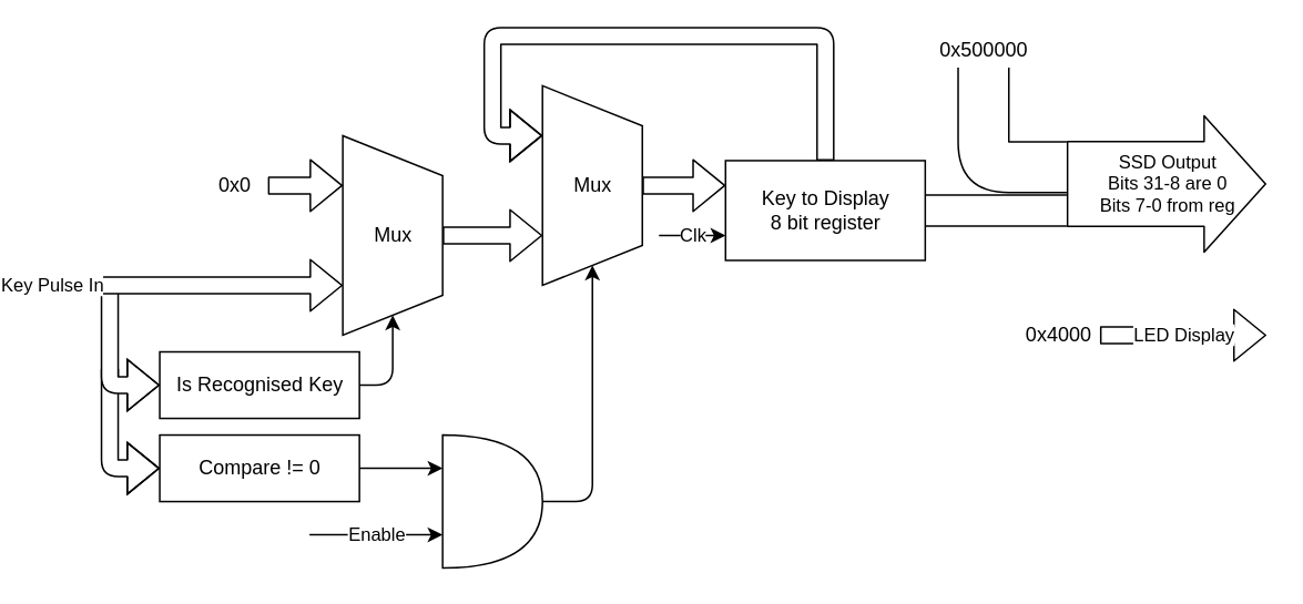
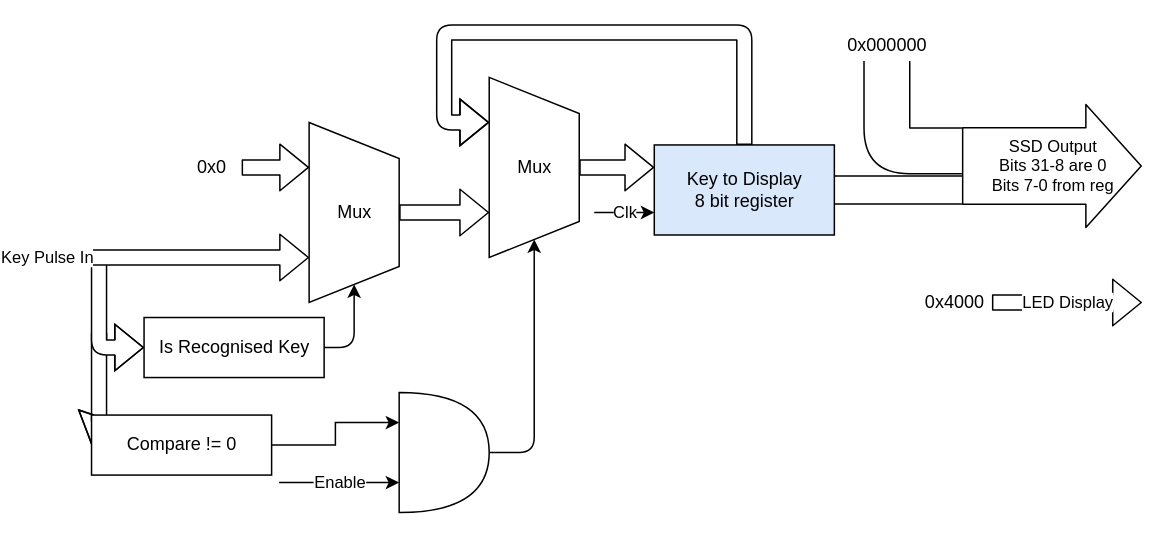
- <mxCell id="28" value="0x500000&lt;br&gt;" parent="1" vertex="1" style="text;html=1;strokeColor=none;fillColor=none;align=center;verticalAlign=middle;whiteSpace=wrap;rounded=0;"><mxGeometry as="geometry" height="20" width="40" y="20" x="545.5" /></mxCell>
+ <mxCell id="28" value="0x000000&lt;br&gt;" parent="1" vertex="1" style="text;html=1;strokeColor=none;fillColor=none;align=center;verticalAlign=middle;whiteSpace=wrap;rounded=0;"><mxGeometry as="geometry" height="20" width="40" y="20" x="545.5" /></mxCell>
- <mxCell id="11" value="Key to Display&lt;br&gt;8 bit register&lt;br&gt;" parent="5" vertex="1" style="rounded=0;whiteSpace=wrap;html=1;"><mxGeometry as="geometry" height="60" width="120" y="75" x="390" /></mxCell>
+ <mxCell id="11" value="Key to Display&lt;br&gt;8 bit register&lt;br&gt;" parent="5" vertex="1" style="rounded=0;whiteSpace=wrap;html=1;fillColor=#dae8fc;"><mxGeometry as="geometry" height="60" width="120" y="75" x="390" /></mxCell>
- <mxCell id="19" value="Compare != 0" parent="5" vertex="1" style="rounded=0;whiteSpace=wrap;html=1;"><mxGeometry as="geometry" height="40" width="120" y="240" x="50" /></mxCell>
+ <mxCell id="19" value="Compare != 0" parent="5" vertex="1" style="rounded=0;whiteSpace=wrap;html=1;"><mxGeometry x="15" y="255" as="geometry" height="40" width="120" /></mxCell>
